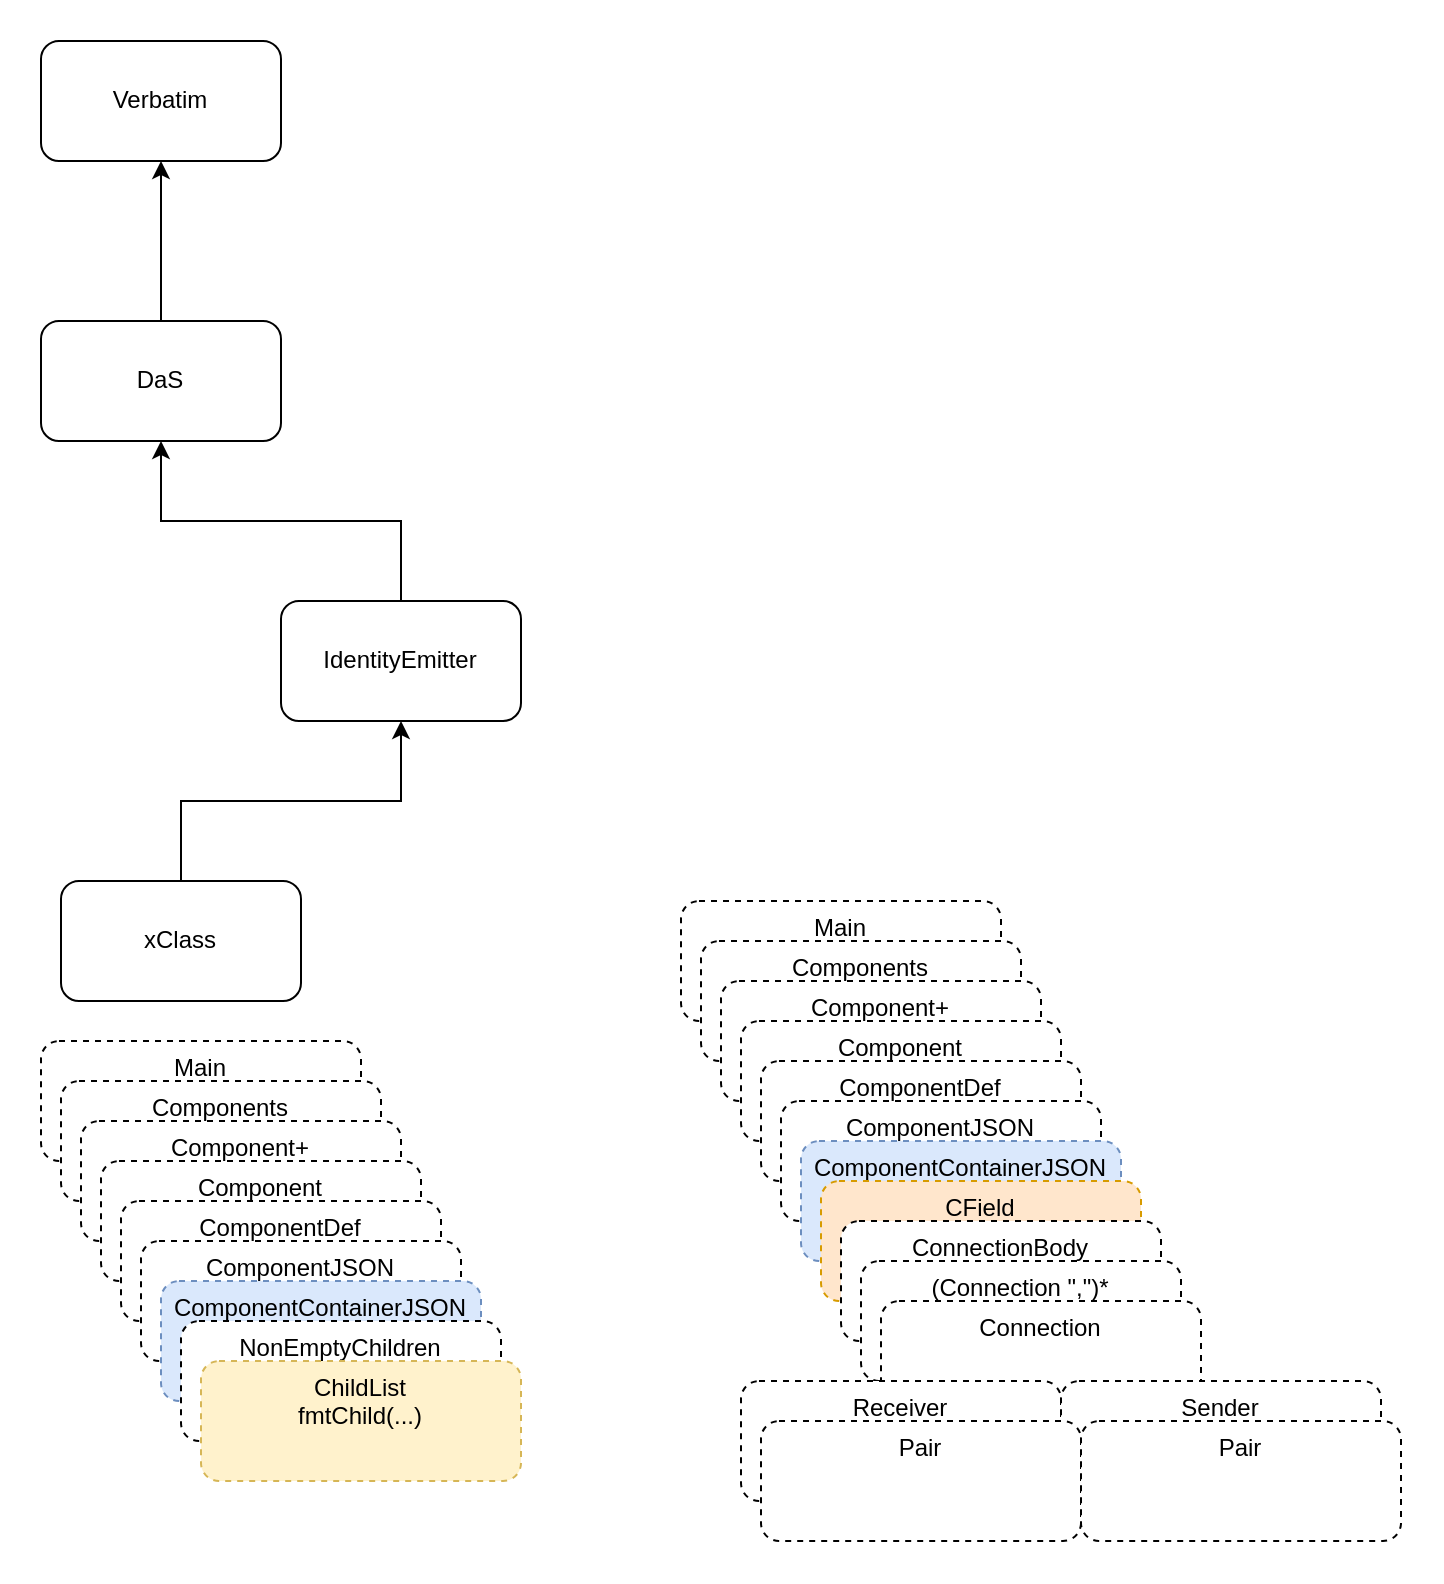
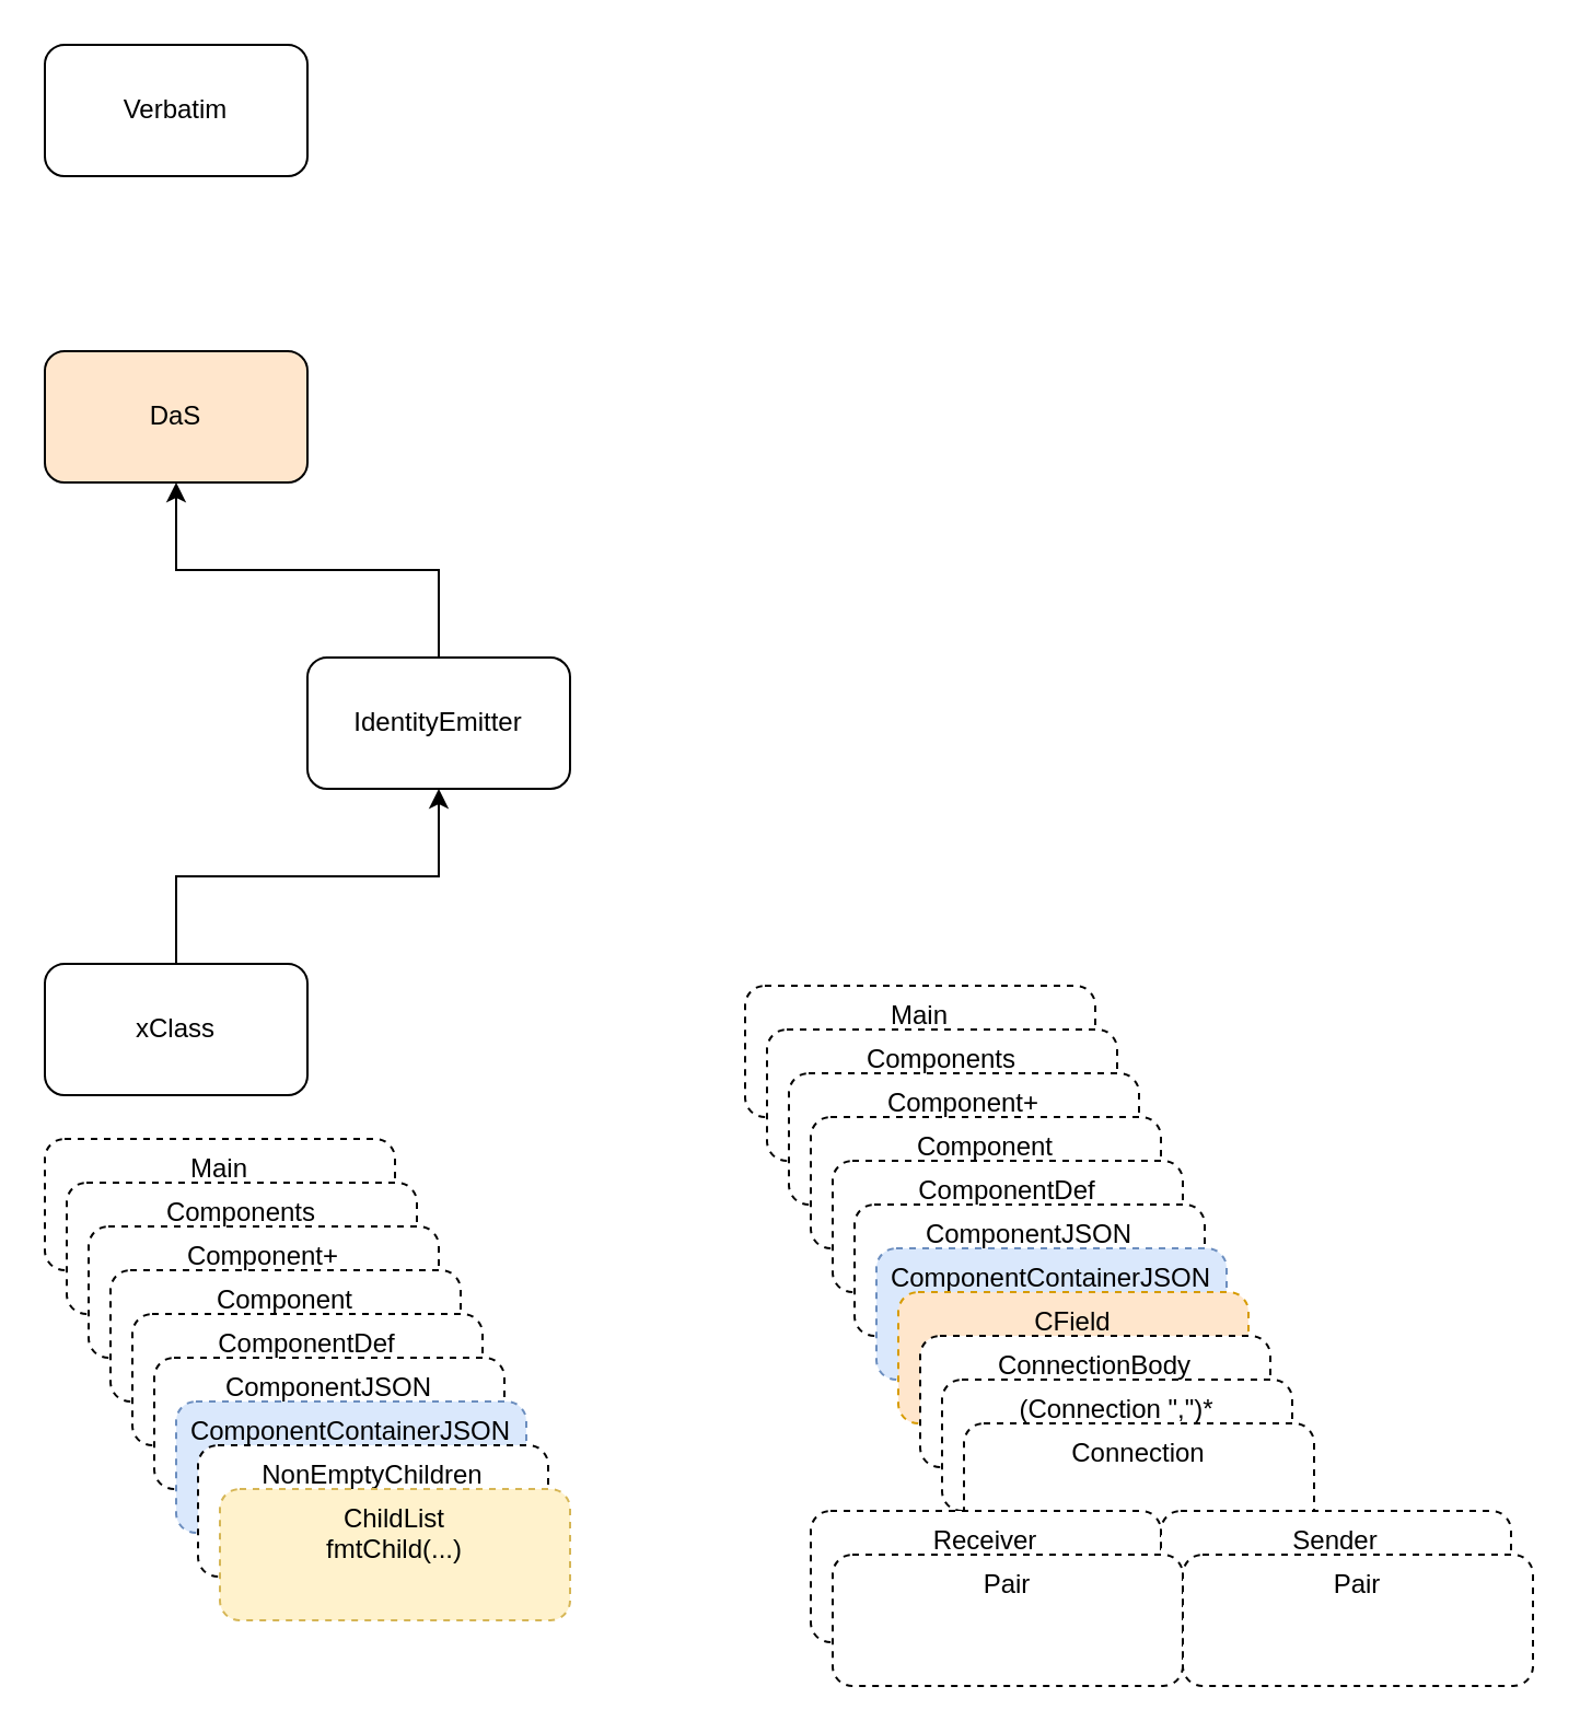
- <mxCell id="14" style="edgeStyle=orthogonalEdgeStyle;rounded=0;orthogonalLoop=1;jettySize=auto;html=1;exitX=0.5;exitY=0;exitDx=0;exitDy=0;entryX=0.5;entryY=1;entryDx=0;entryDy=0;" edge="1" parent="1" source="15" target="16"><mxGeometry relative="1" as="geometry" /></mxCell>
- <mxCell id="15" value="DaS" style="rounded=1;whiteSpace=wrap;html=1;" vertex="1" parent="1"><mxGeometry x="20" y="160" width="120" height="60" as="geometry" /></mxCell>
+ <mxCell id="15" value="DaS" style="rounded=1;whiteSpace=wrap;html=1;fillColor=#ffe6cc;" vertex="1" parent="1"><mxGeometry x="20" y="160" width="120" height="60" as="geometry" /></mxCell>
- <mxCell id="13" value="xClass" style="rounded=1;whiteSpace=wrap;html=1;" vertex="1" parent="1"><mxGeometry x="30" y="440" width="120" height="60" as="geometry" /></mxCell>
+ <mxCell id="13" value="xClass" style="rounded=1;whiteSpace=wrap;html=1;" vertex="1" parent="1"><mxGeometry x="20" y="440" width="120" height="60" as="geometry" /></mxCell>
